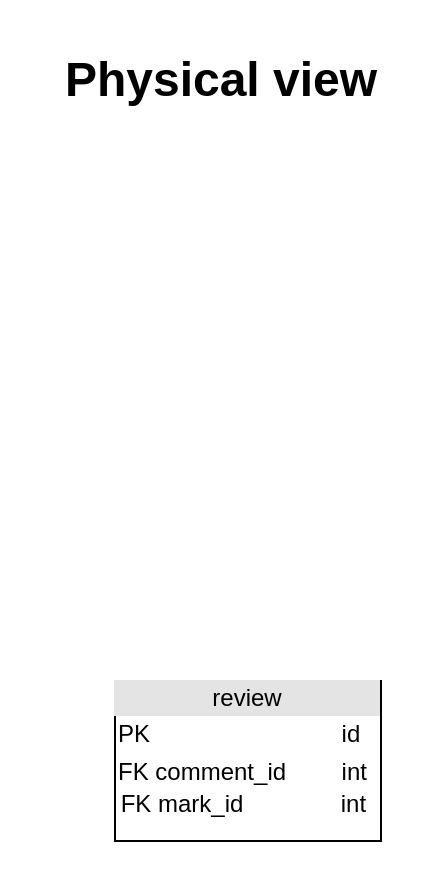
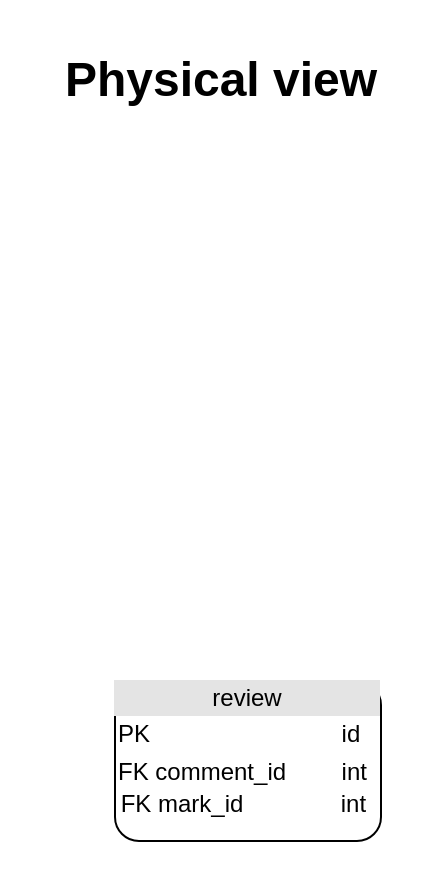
- <mxCell id="2" value="&lt;div style=&quot;text-align: center; box-sizing: border-box; width: 100%; background: rgb(228, 228, 228); padding: 2px;&quot;&gt;review&lt;/div&gt;&lt;table style=&quot;width:100%;font-size:1em;&quot; cellpadding=&quot;2&quot; cellspacing=&quot;0&quot;&gt;&lt;tbody&gt;&lt;tr&gt;&lt;td&gt;PK&lt;/td&gt;&lt;td&gt;id&lt;/td&gt;&lt;/tr&gt;&lt;tr&gt;&lt;td&gt;FK comment_id&lt;/td&gt;&lt;td&gt;int&lt;/td&gt;&lt;/tr&gt;&lt;/tbody&gt;&lt;/table&gt;&lt;span style=&quot;&quot;&gt;&amp;nbsp;FK mark_id&lt;span style=&quot;white-space: pre;&quot;&gt;&#09;&lt;/span&gt;&lt;span style=&quot;white-space: pre;&quot;&gt;&#09;&lt;/span&gt;&amp;nbsp; int&lt;br&gt;&lt;/span&gt;" style="verticalAlign=top;align=left;overflow=fill;html=1;" vertex="1" parent="1"><mxGeometry x="57" y="340" width="133" height="80" as="geometry" /></mxCell>
+ <mxCell id="2" value="&lt;div style=&quot;text-align: center; box-sizing: border-box; width: 100%; background: rgb(228, 228, 228); padding: 2px;&quot;&gt;review&lt;/div&gt;&lt;table style=&quot;width:100%;font-size:1em;&quot; cellpadding=&quot;2&quot; cellspacing=&quot;0&quot;&gt;&lt;tbody&gt;&lt;tr&gt;&lt;td&gt;PK&lt;/td&gt;&lt;td&gt;id&lt;/td&gt;&lt;/tr&gt;&lt;tr&gt;&lt;td&gt;FK comment_id&lt;/td&gt;&lt;td&gt;int&lt;/td&gt;&lt;/tr&gt;&lt;/tbody&gt;&lt;/table&gt;&lt;span style=&quot;&quot;&gt;&amp;nbsp;FK mark_id&lt;span style=&quot;white-space: pre;&quot;&gt;&#09;&lt;/span&gt;&lt;span style=&quot;white-space: pre;&quot;&gt;&#09;&lt;/span&gt;&amp;nbsp; int&lt;br&gt;&lt;/span&gt;" style="verticalAlign=top;align=left;overflow=fill;html=1;rounded=1;" vertex="1" parent="1"><mxGeometry x="57" y="340" width="133" height="80" as="geometry" /></mxCell>
